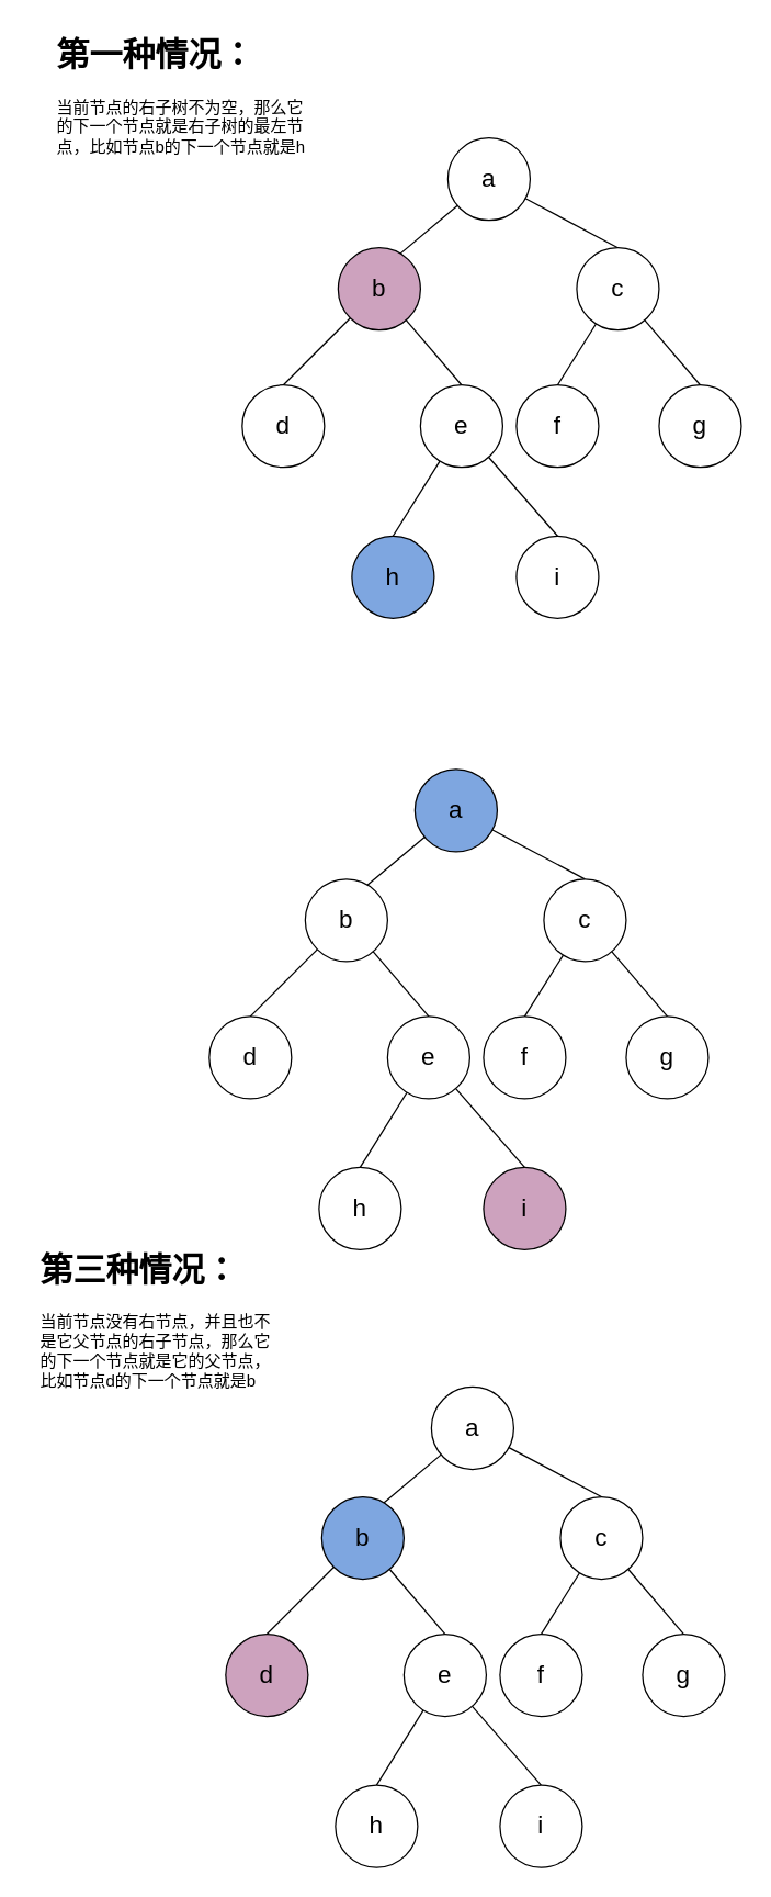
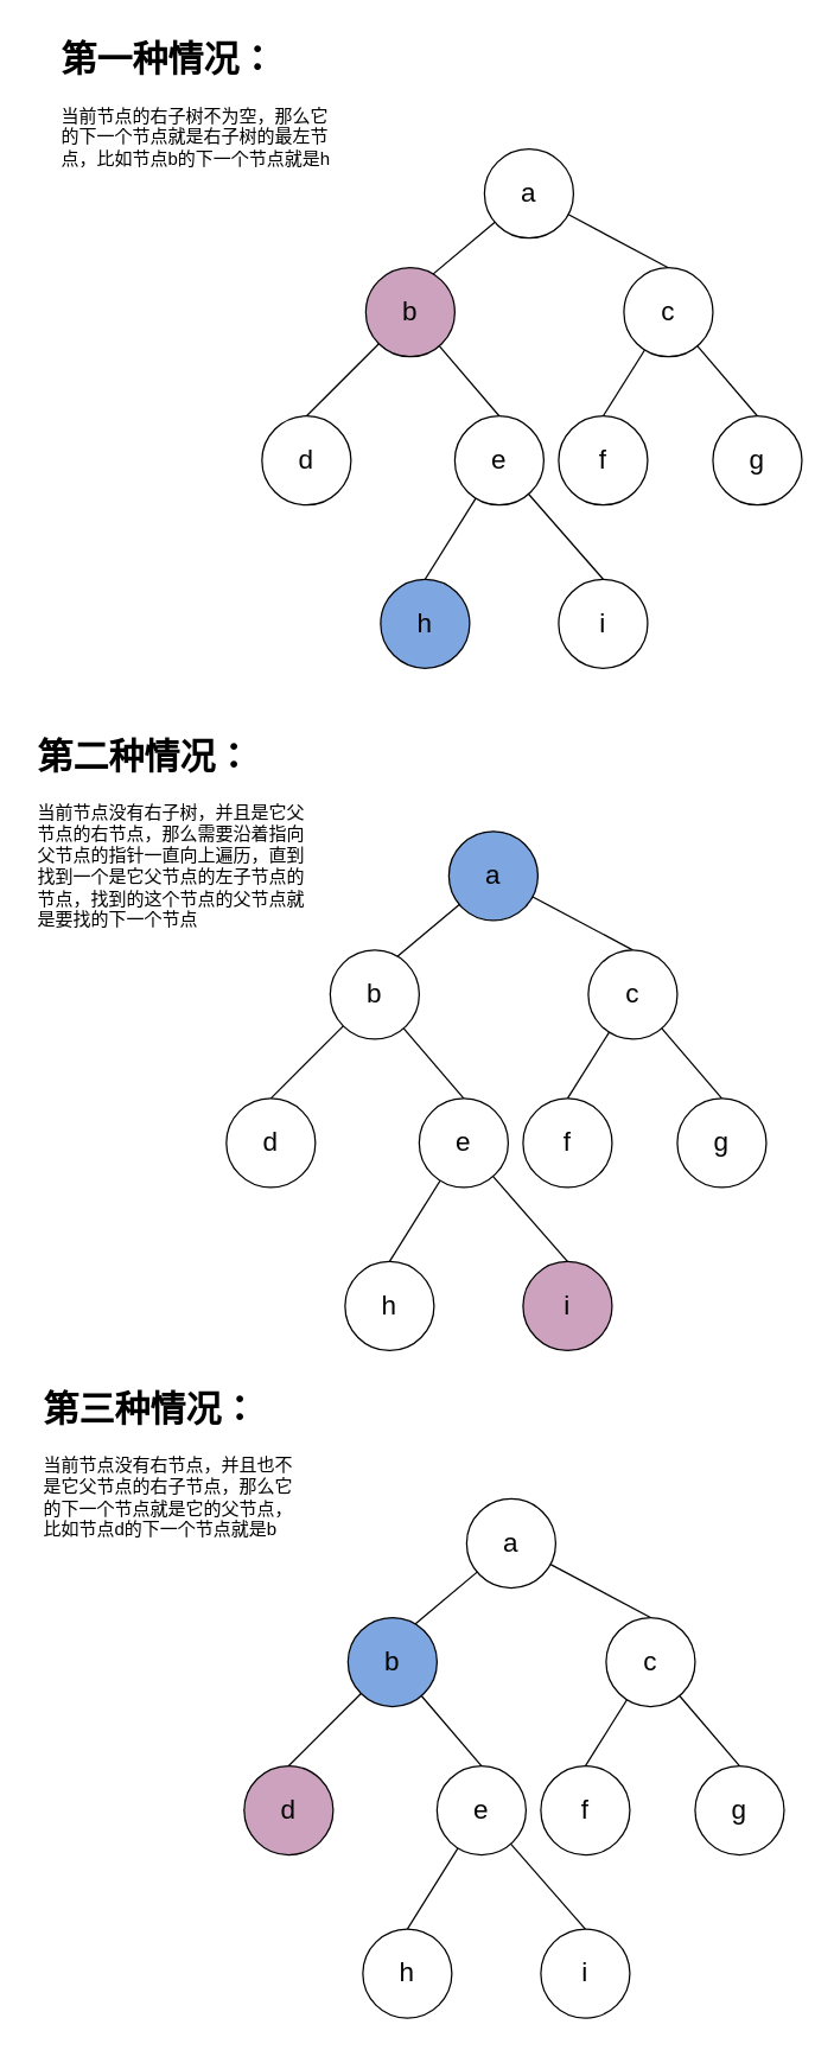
+ <mxCell id="55" value="&lt;h1&gt;第二种情况：&lt;/h1&gt;&lt;div&gt;当前节点没有右子树，并且是它父节点的右节点，那么需要沿着指向父节点的指针一直向上遍历，直到找到一个是它父节点的左子节点的节点，找到的这个节点的父节点就是要找的下一个节点&lt;/div&gt;" style="text;html=1;strokeColor=none;fillColor=none;spacing=5;spacingTop=-20;whiteSpace=wrap;overflow=hidden;rounded=0;" vertex="1" parent="1"><mxGeometry x="20" y="490" width="196" height="150" as="geometry" /></mxCell>
- <mxCell id="37" value="&lt;h1&gt;第三种情况：&lt;/h1&gt;&lt;div&gt;当前节点没有右节点，并且也不是它父节点的右子节点，那么它的下一个节点就是它的父节点，比如节点d的下一个节点就是b&lt;/div&gt;" style="text;html=1;strokeColor=none;fillColor=none;spacing=5;spacingTop=-20;whiteSpace=wrap;overflow=hidden;rounded=0;" vertex="1" parent="1"><mxGeometry x="24" y="905" width="182" height="110" as="geometry" /></mxCell>
+ <mxCell id="37" value="&lt;h1&gt;第三种情况：&lt;/h1&gt;&lt;div&gt;当前节点没有右节点，并且也不是它父节点的右子节点，那么它的下一个节点就是它的父节点，比如节点d的下一个节点就是b&lt;/div&gt;" style="text;html=1;strokeColor=none;fillColor=none;spacing=5;spacingTop=-20;whiteSpace=wrap;overflow=hidden;rounded=0;" vertex="1" parent="1"><mxGeometry x="24" y="930" width="182" height="110" as="geometry" /></mxCell>
